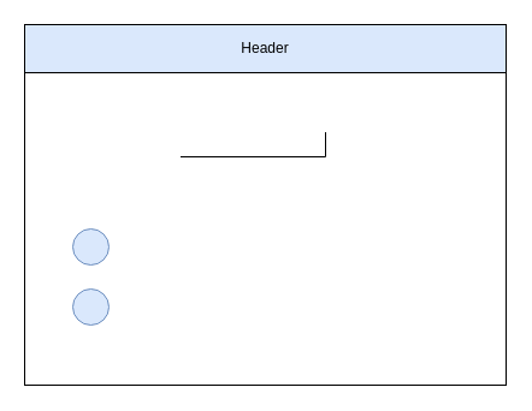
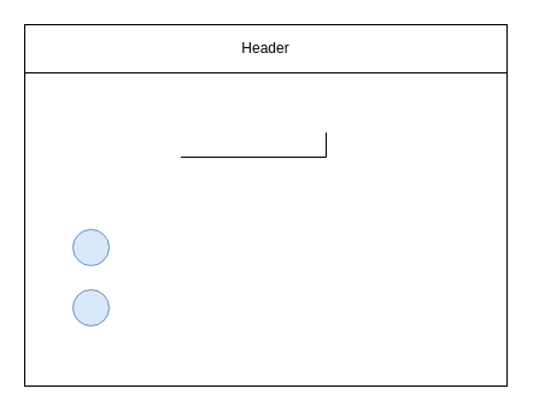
- <mxCell id="3" value="Header" style="rounded=0;whiteSpace=wrap;html=1;fillColor=#dae8fc;" parent="1" vertex="1"><mxGeometry x="20" y="20" width="400" height="40" as="geometry" /></mxCell>
+ <mxCell id="3" value="Header" style="rounded=0;whiteSpace=wrap;html=1;" parent="1" vertex="1"><mxGeometry x="20" y="20" width="400" height="40" as="geometry" /></mxCell>
